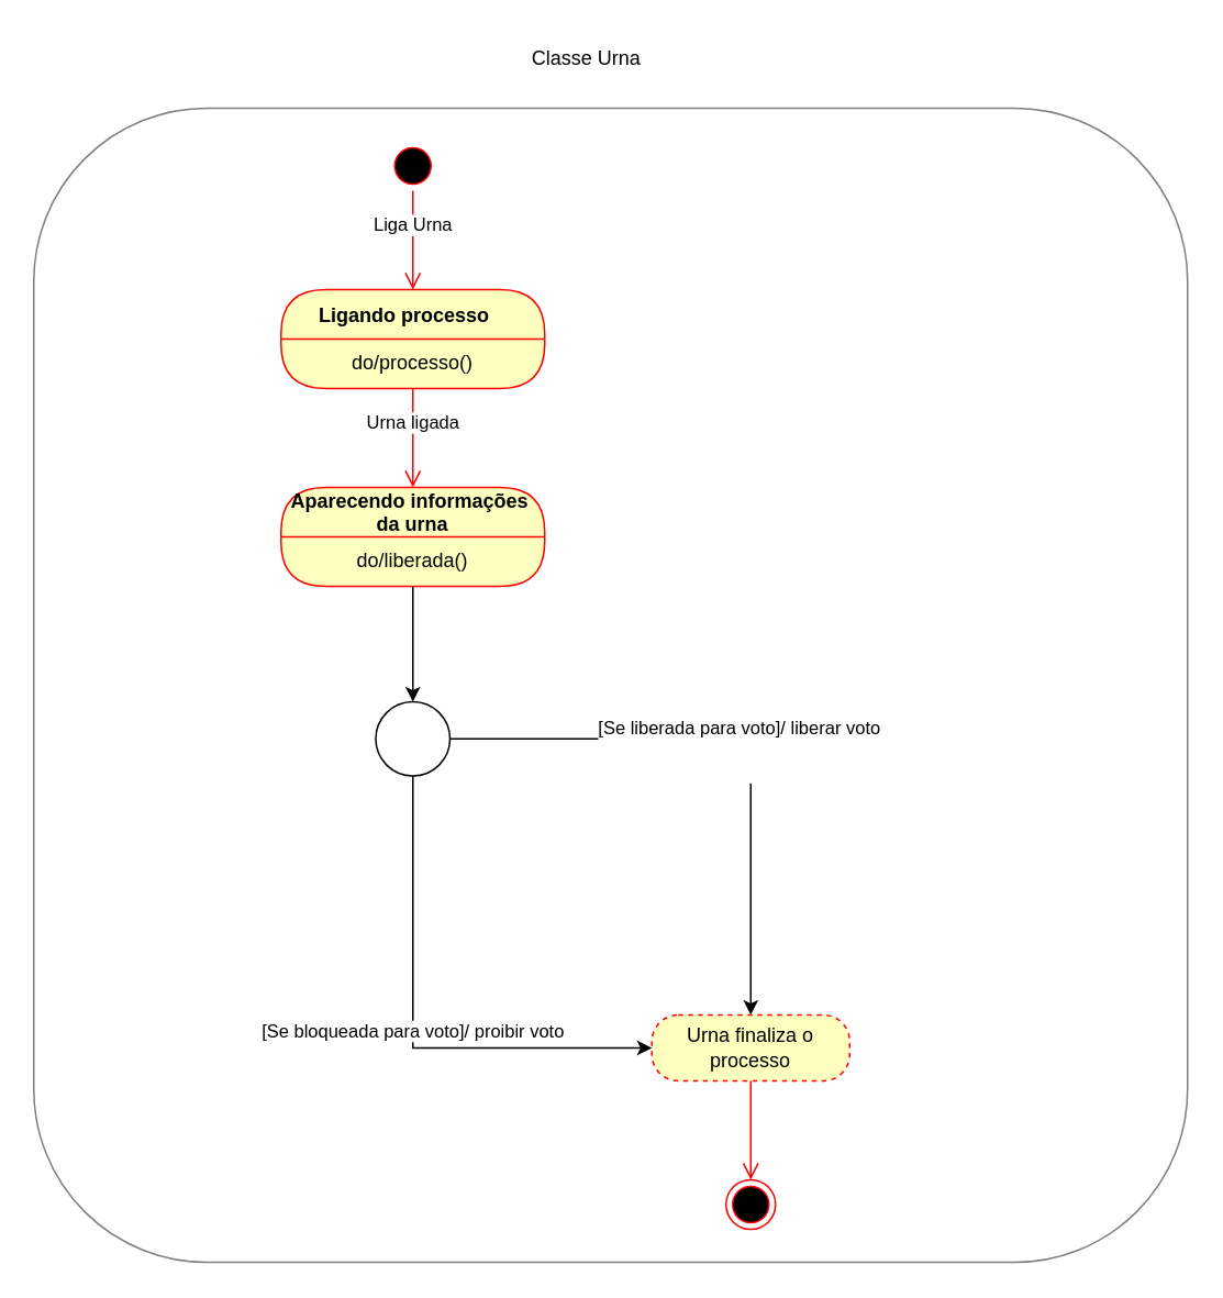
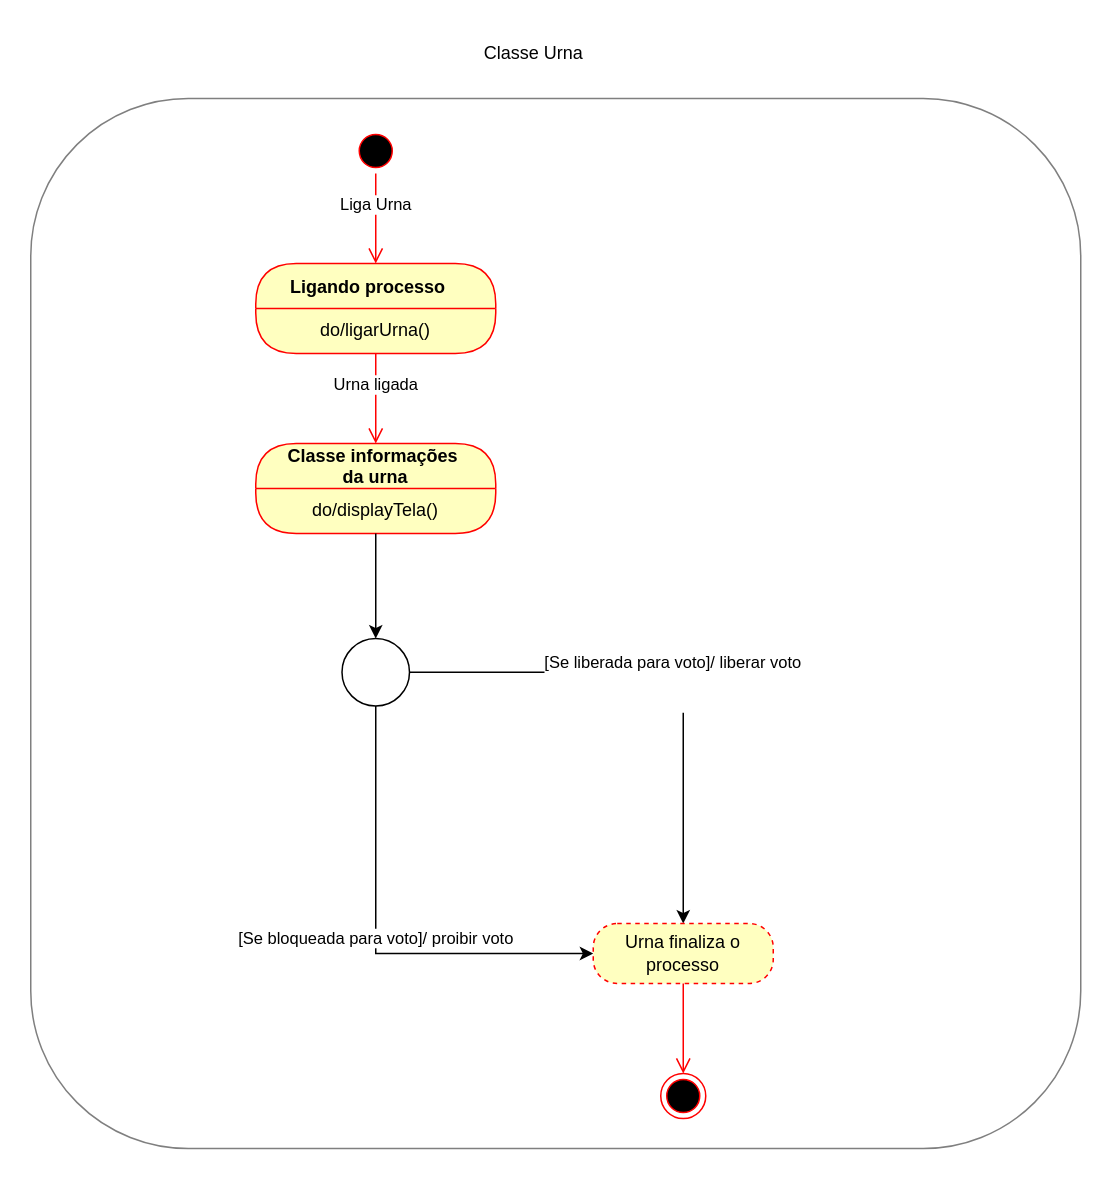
- <mxCell id="6" value="do/processo()" style="text;html=1;strokeColor=none;fillColor=none;align=center;verticalAlign=middle;spacingLeft=4;spacingRight=4;whiteSpace=wrap;overflow=hidden;rotatable=0;fontColor=#000000;" vertex="1" parent="5"><mxGeometry y="30" width="160" height="30" as="geometry" /></mxCell>
+ <mxCell id="6" value="do/ligarUrna()" style="text;html=1;strokeColor=none;fillColor=none;align=center;verticalAlign=middle;spacingLeft=4;spacingRight=4;whiteSpace=wrap;overflow=hidden;rotatable=0;fontColor=#000000;" vertex="1" parent="5"><mxGeometry y="30" width="160" height="30" as="geometry" /></mxCell>
- <mxCell id="8" value="Aparecendo informações &#10;da urna" style="swimlane;fontStyle=1;align=center;verticalAlign=middle;childLayout=stackLayout;horizontal=1;startSize=30;horizontalStack=0;resizeParent=0;resizeLast=1;container=0;fontColor=#000000;collapsible=0;rounded=1;arcSize=30;strokeColor=#ff0000;fillColor=#ffffc0;swimlaneFillColor=#ffffc0;dropTarget=0;" vertex="1" parent="1"><mxGeometry x="170" y="295" width="160" height="60" as="geometry" /></mxCell>
+ <mxCell id="8" value="Classe informações &#10;da urna" style="swimlane;fontStyle=1;align=center;verticalAlign=middle;childLayout=stackLayout;horizontal=1;startSize=30;horizontalStack=0;resizeParent=0;resizeLast=1;container=0;fontColor=#000000;collapsible=0;rounded=1;arcSize=30;strokeColor=#ff0000;fillColor=#ffffc0;swimlaneFillColor=#ffffc0;dropTarget=0;" vertex="1" parent="1"><mxGeometry x="170" y="295" width="160" height="60" as="geometry" /></mxCell>
- <mxCell id="9" value="do/liberada()" style="text;html=1;strokeColor=none;fillColor=none;align=center;verticalAlign=middle;spacingLeft=4;spacingRight=4;whiteSpace=wrap;overflow=hidden;rotatable=0;fontColor=#000000;" vertex="1" parent="8"><mxGeometry y="30" width="160" height="30" as="geometry" /></mxCell>
+ <mxCell id="9" value="do/displayTela()" style="text;html=1;strokeColor=none;fillColor=none;align=center;verticalAlign=middle;spacingLeft=4;spacingRight=4;whiteSpace=wrap;overflow=hidden;rotatable=0;fontColor=#000000;" vertex="1" parent="8"><mxGeometry y="30" width="160" height="30" as="geometry" /></mxCell>
